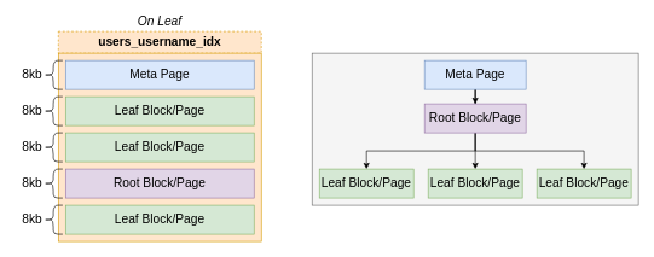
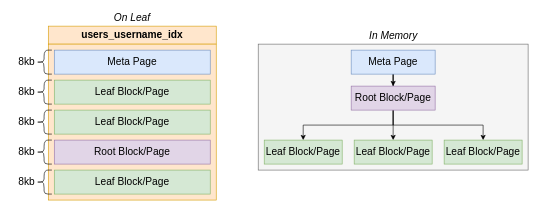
- <mxCell id="3" value="users_username_idx" style="rounded=0;whiteSpace=wrap;html=1;fillColor=#ffe6cc;strokeColor=#d79b00;fontStyle=1;fontSize=17;dashed=1;" vertex="1" parent="1"><mxGeometry x="80" y="43" width="280" height="30" as="geometry" /></mxCell>
+ <mxCell id="3" value="users_username_idx" style="rounded=0;whiteSpace=wrap;html=1;fillColor=#ffe6cc;strokeColor=#d79b00;fontStyle=1;fontSize=17;" vertex="1" parent="1"><mxGeometry x="80" y="43" width="280" height="30" as="geometry" /></mxCell>
+ <mxCell id="30" value="&lt;i&gt;In Memory&lt;/i&gt;" style="text;html=1;strokeColor=none;fillColor=none;align=center;verticalAlign=middle;whiteSpace=wrap;rounded=0;fontSize=17;" vertex="1" parent="1"><mxGeometry x="592.5" y="50" width="125" height="20" as="geometry" /></mxCell>
